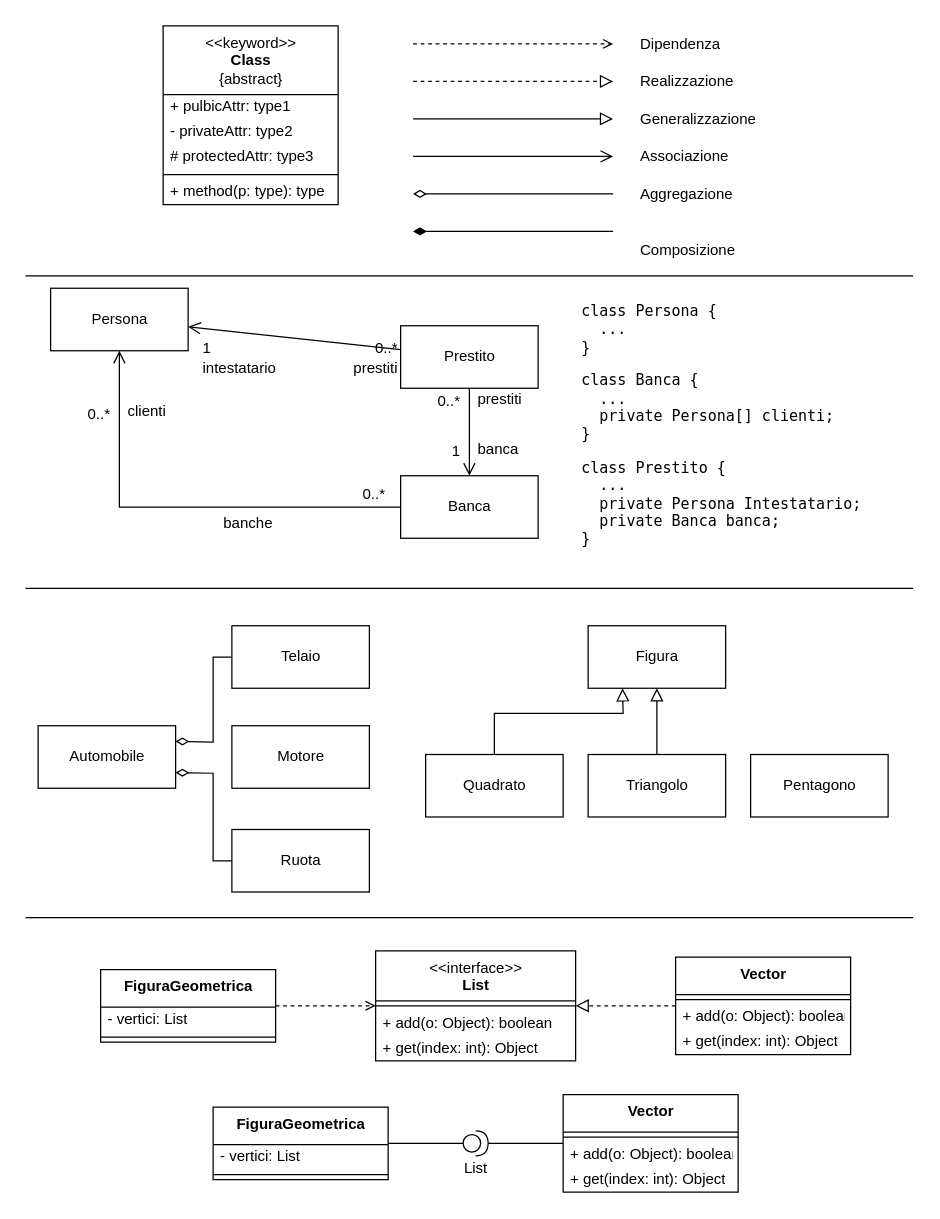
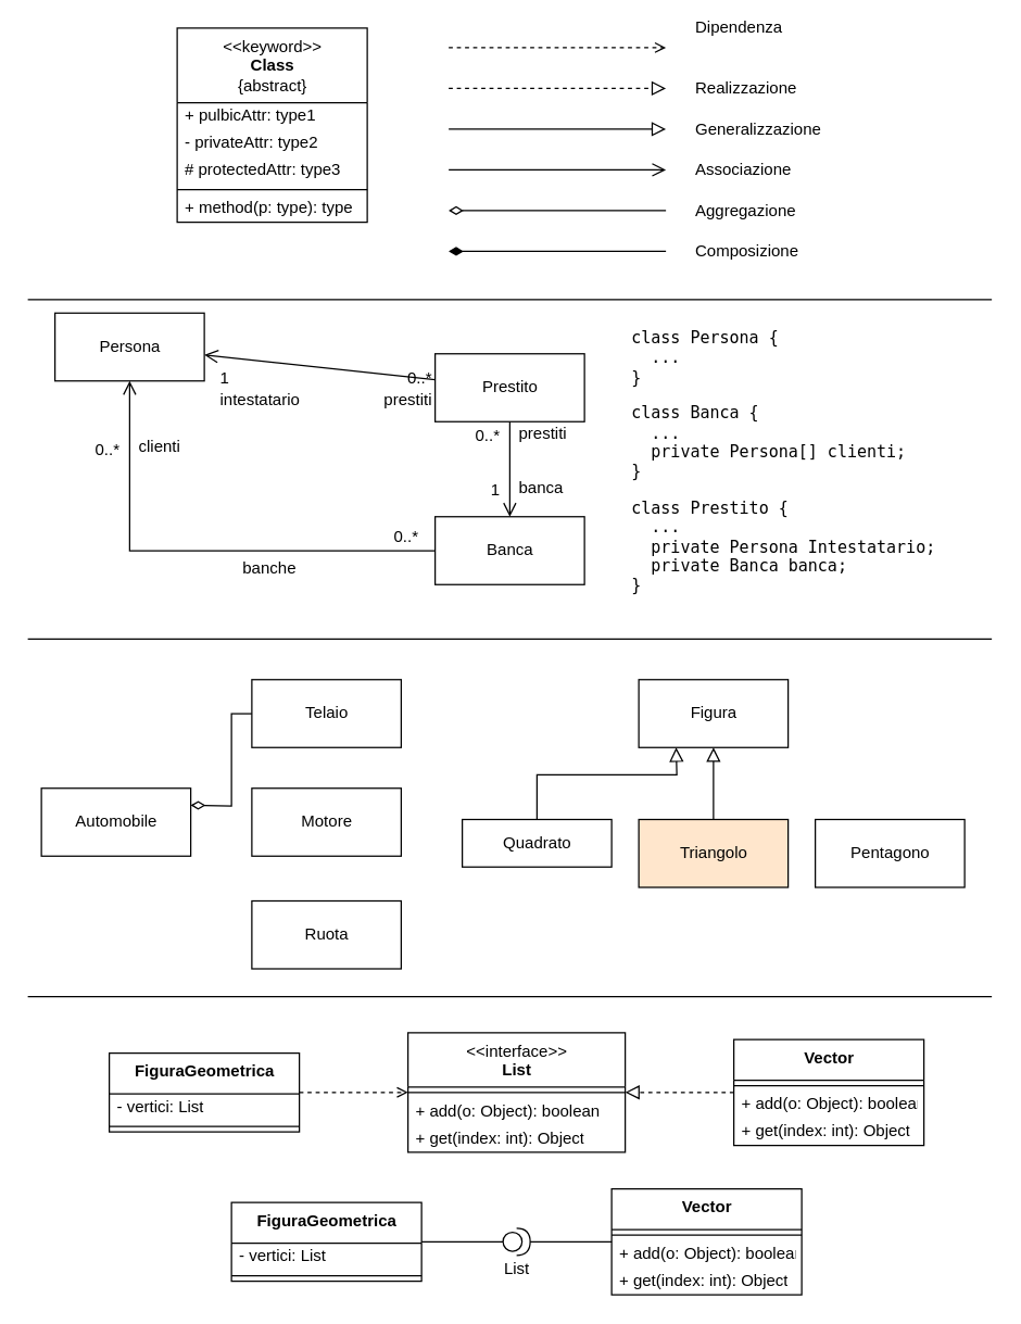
- <mxCell id="12" value="Dipendenza" style="text;html=1;strokeColor=none;fillColor=none;align=left;verticalAlign=middle;whiteSpace=wrap;rounded=0;" vertex="1" parent="1"><mxGeometry x="510" y="20" width="120" height="30" as="geometry" /></mxCell>
+ <mxCell id="12" value="Dipendenza" style="text;html=1;strokeColor=none;fillColor=none;align=left;verticalAlign=middle;whiteSpace=wrap;rounded=0;" vertex="1" parent="1"><mxGeometry x="510" y="5" width="120" height="30" as="geometry" /></mxCell>
- <mxCell id="21" value="Composizione" style="text;html=1;strokeColor=none;fillColor=none;align=left;verticalAlign=middle;whiteSpace=wrap;rounded=0;" vertex="1" parent="1"><mxGeometry x="510" y="185" width="120" height="30" as="geometry" /></mxCell>
+ <mxCell id="21" value="Composizione" style="text;html=1;strokeColor=none;fillColor=none;align=left;verticalAlign=middle;whiteSpace=wrap;rounded=0;" vertex="1" parent="1"><mxGeometry x="510" y="170" width="120" height="30" as="geometry" /></mxCell>
- <mxCell id="75" value="Quadrato" style="html=1;" vertex="1" parent="1"><mxGeometry x="340" y="603" width="110" height="50" as="geometry" /></mxCell>
+ <mxCell id="75" value="Quadrato" style="html=1;" vertex="1" parent="1"><mxGeometry x="340" y="603" width="110" height="35" as="geometry" /></mxCell>
- <mxCell id="74" value="Triangolo" style="html=1;" vertex="1" parent="1"><mxGeometry x="470" y="603" width="110" height="50" as="geometry" /></mxCell>
+ <mxCell id="74" value="Triangolo" style="html=1;fillColor=#ffe6cc;" vertex="1" parent="1"><mxGeometry x="470" y="603" width="110" height="50" as="geometry" /></mxCell>
- <mxCell id="71" value="" style="endArrow=none;startArrow=diamondThin;endFill=0;startFill=0;html=1;verticalAlign=bottom;labelBackgroundColor=none;strokeWidth=1;startSize=8;endSize=8;rounded=0;exitX=1;exitY=0.75;exitDx=0;exitDy=0;" edge="1" parent="1" source="65" target="68"><mxGeometry width="160" relative="1" as="geometry"><mxPoint x="110" y="680" as="sourcePoint" /><mxPoint x="230" y="680" as="targetPoint" /><Array as="points"><mxPoint x="170" y="618" /><mxPoint x="170" y="688" /></Array></mxGeometry></mxCell>
